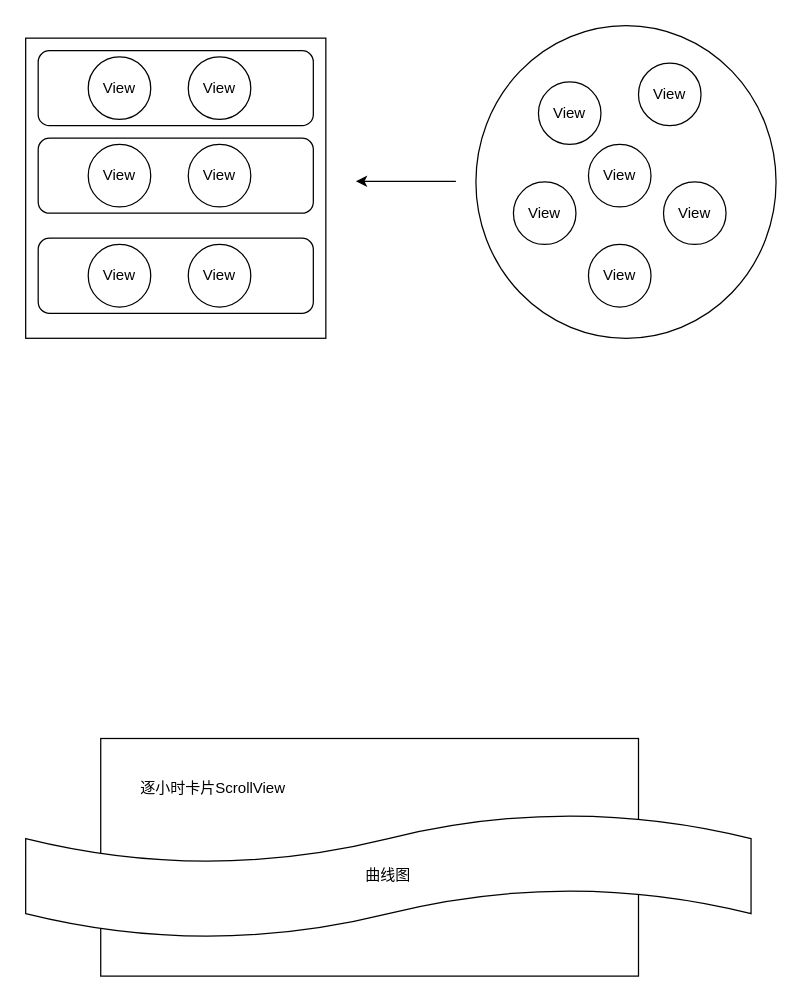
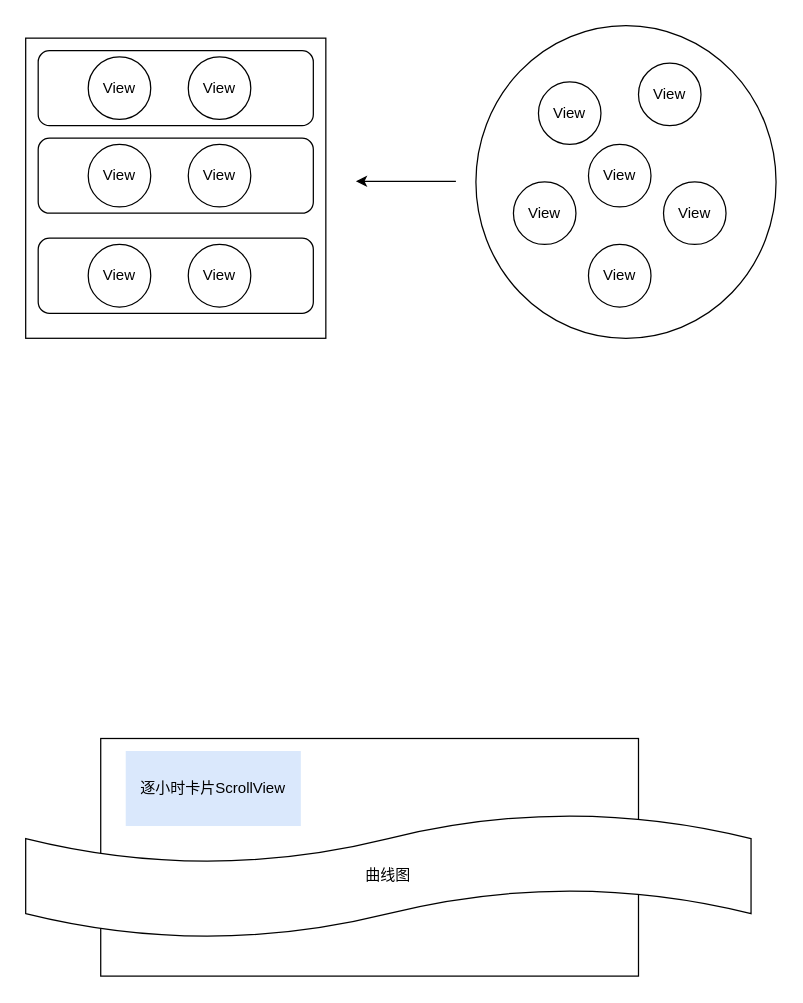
- <mxCell id="22" value="逐小时卡片ScrollView" style="rounded=0;whiteSpace=wrap;html=1;strokeColor=none;" vertex="1" parent="1"><mxGeometry x="100" y="600" width="140" height="60" as="geometry" /></mxCell>
+ <mxCell id="22" value="逐小时卡片ScrollView" style="rounded=0;whiteSpace=wrap;html=1;strokeColor=none;fillColor=#dae8fc;" vertex="1" parent="1"><mxGeometry x="100" y="600" width="140" height="60" as="geometry" /></mxCell>
